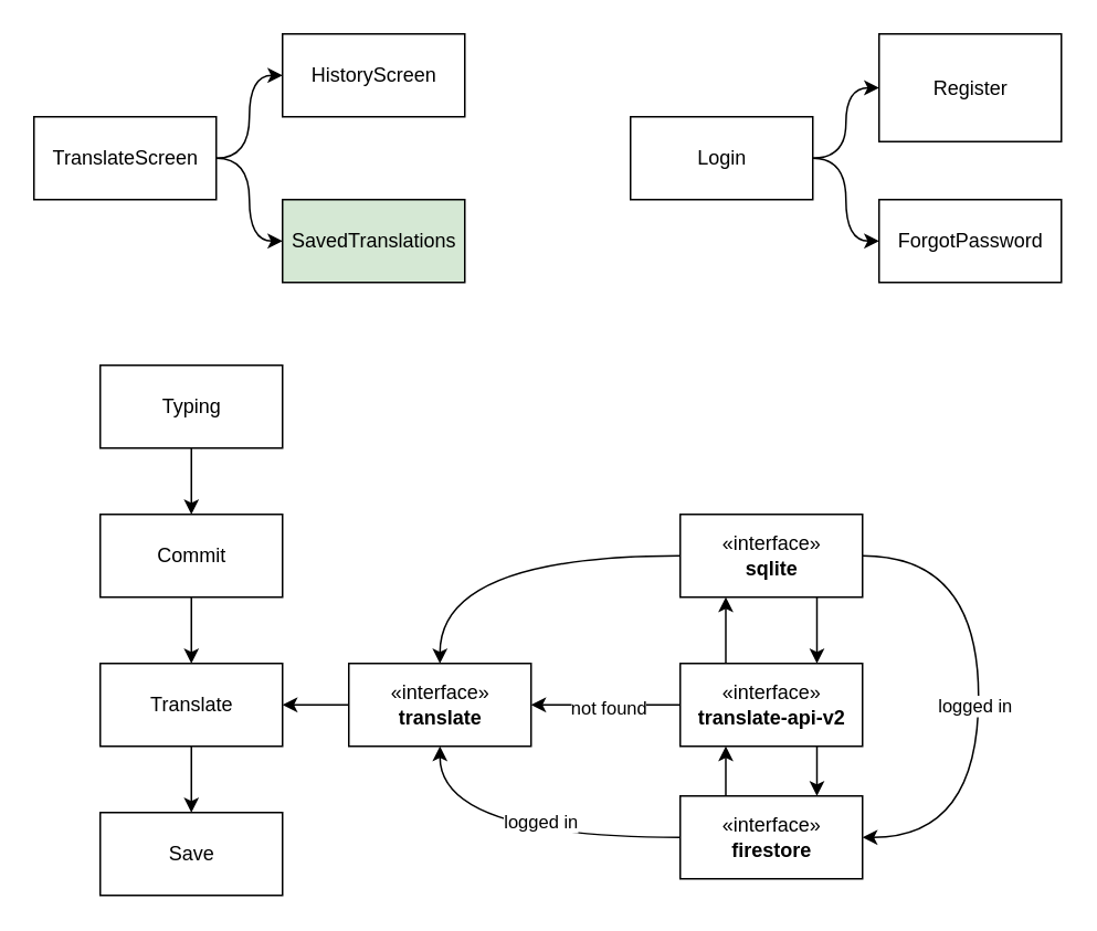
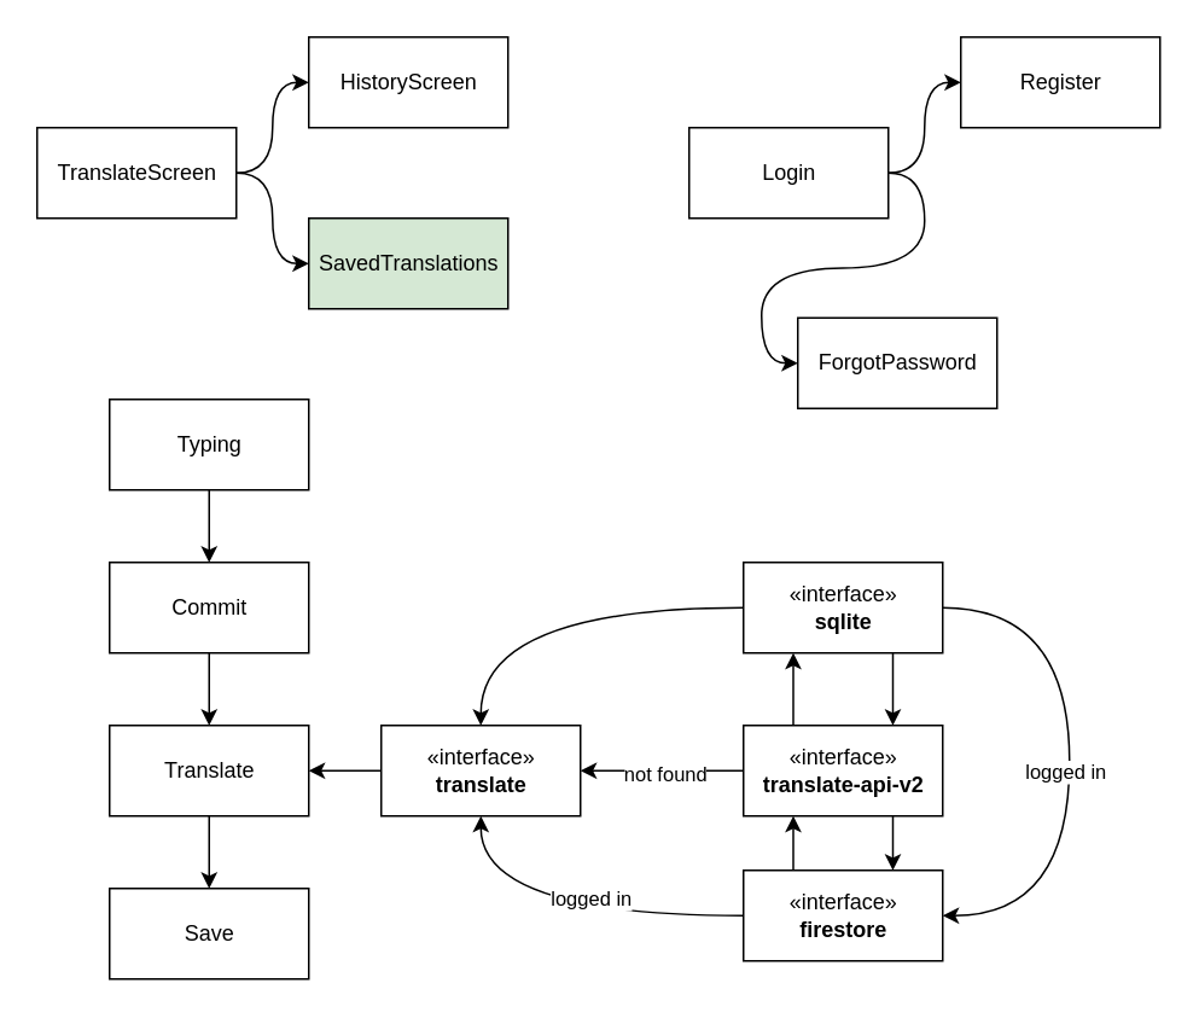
- <mxCell id="10" value="Register" style="html=1;" vertex="1" parent="1"><mxGeometry x="530" y="20" width="110" height="65" as="geometry" /></mxCell>
+ <mxCell id="10" value="Register" style="html=1;" vertex="1" parent="1"><mxGeometry x="530" y="20" width="110" height="50" as="geometry" /></mxCell>
- <mxCell id="11" value="ForgotPassword" style="html=1;" vertex="1" parent="1"><mxGeometry x="530" y="120" width="110" height="50" as="geometry" /></mxCell>
+ <mxCell id="11" value="ForgotPassword" style="html=1;" vertex="1" parent="1"><mxGeometry x="440" y="175" width="110" height="50" as="geometry" /></mxCell>
